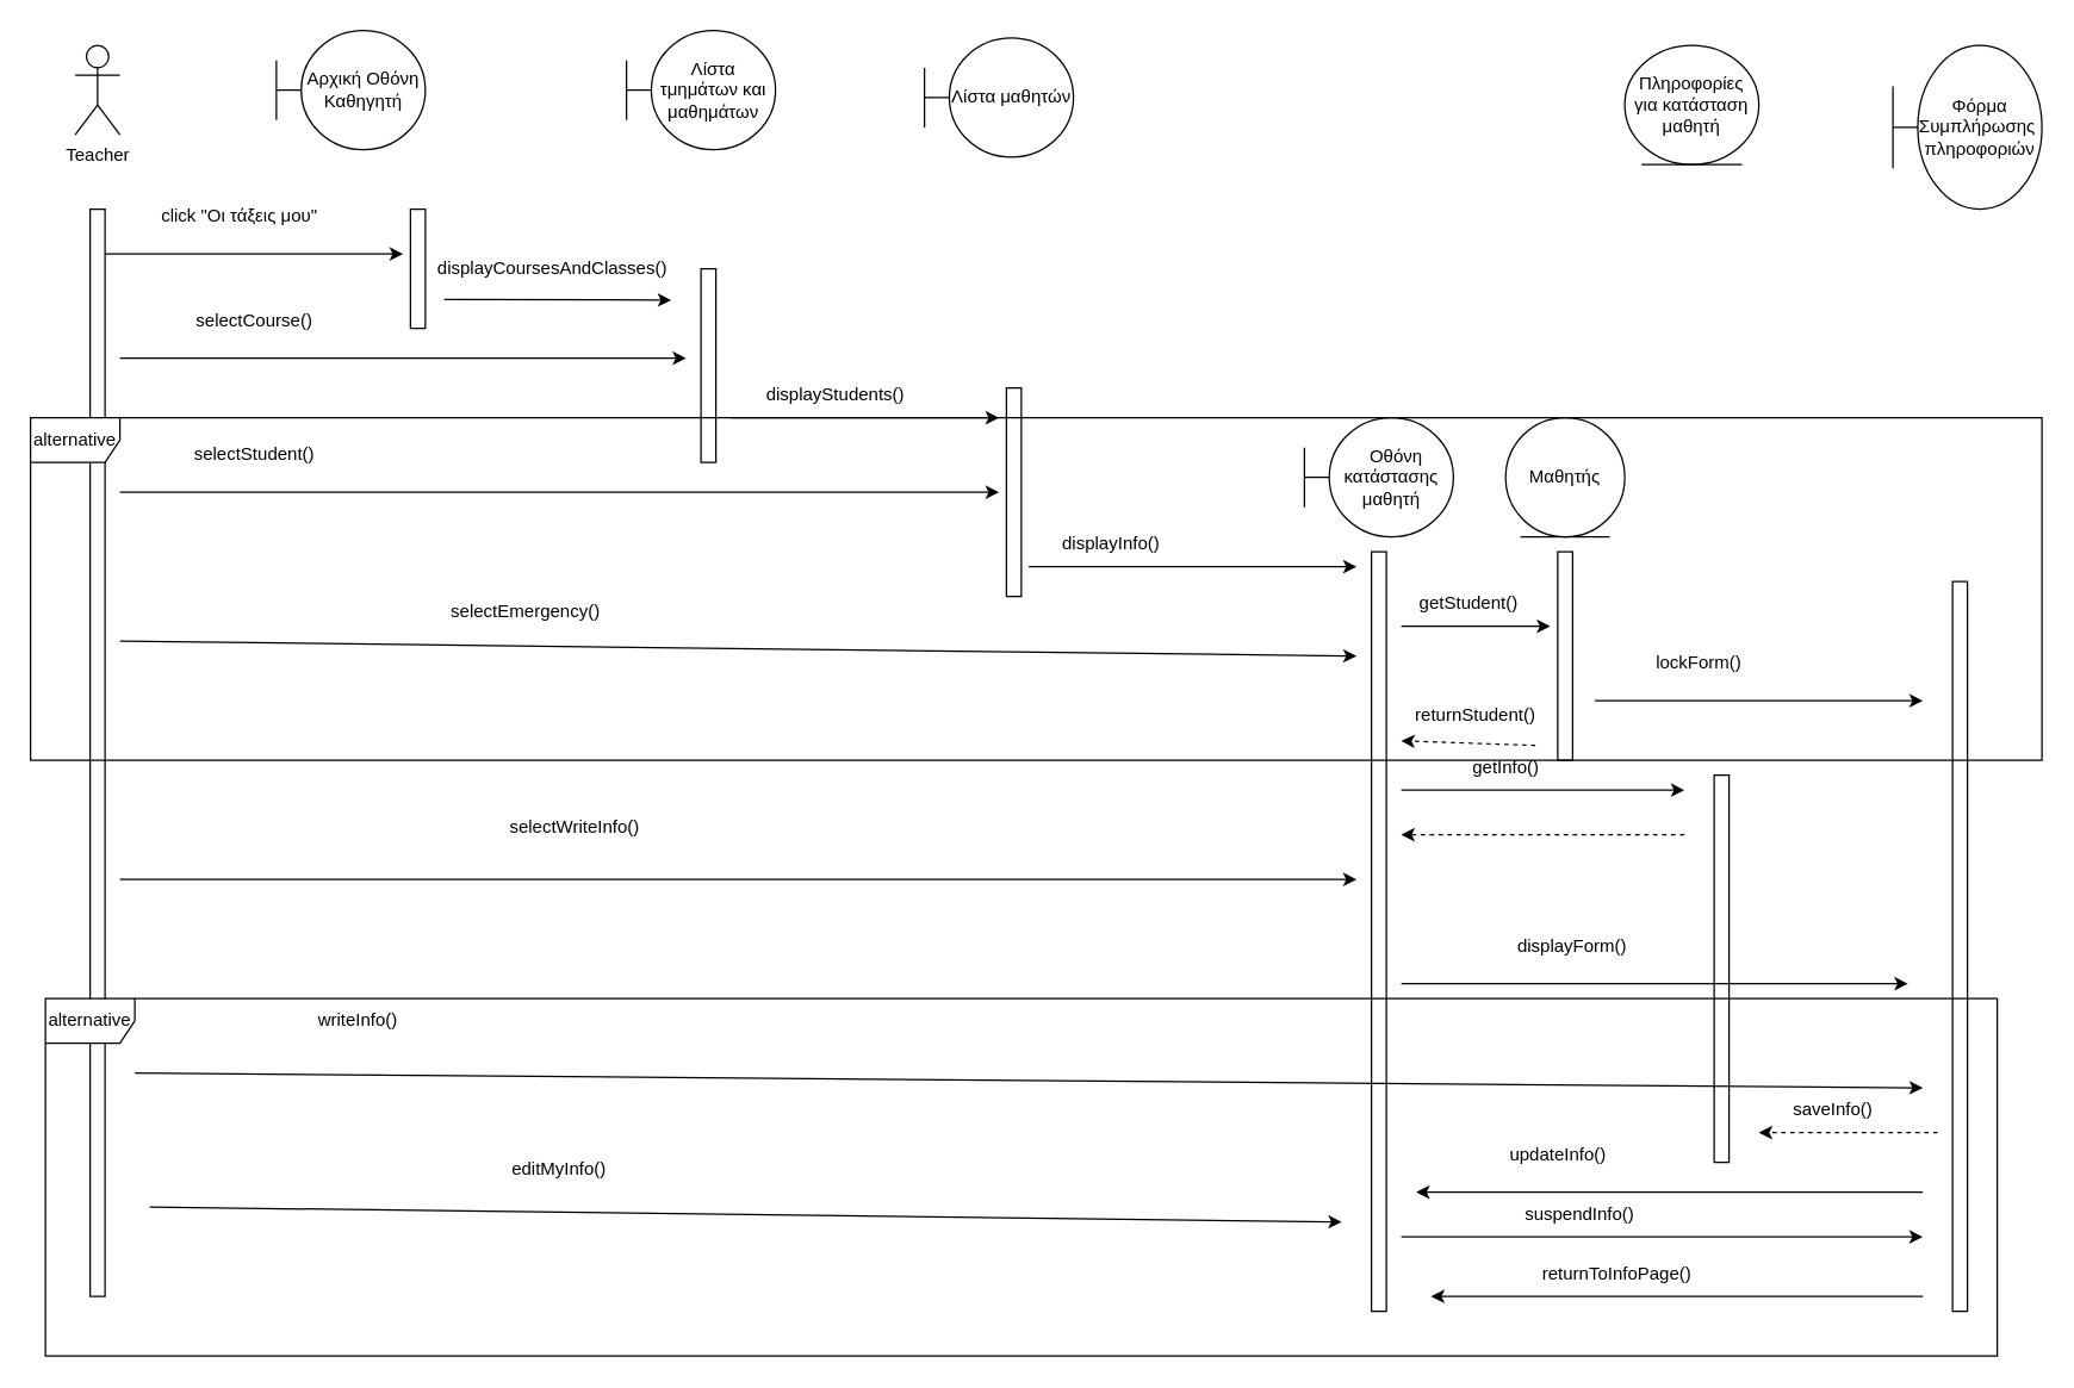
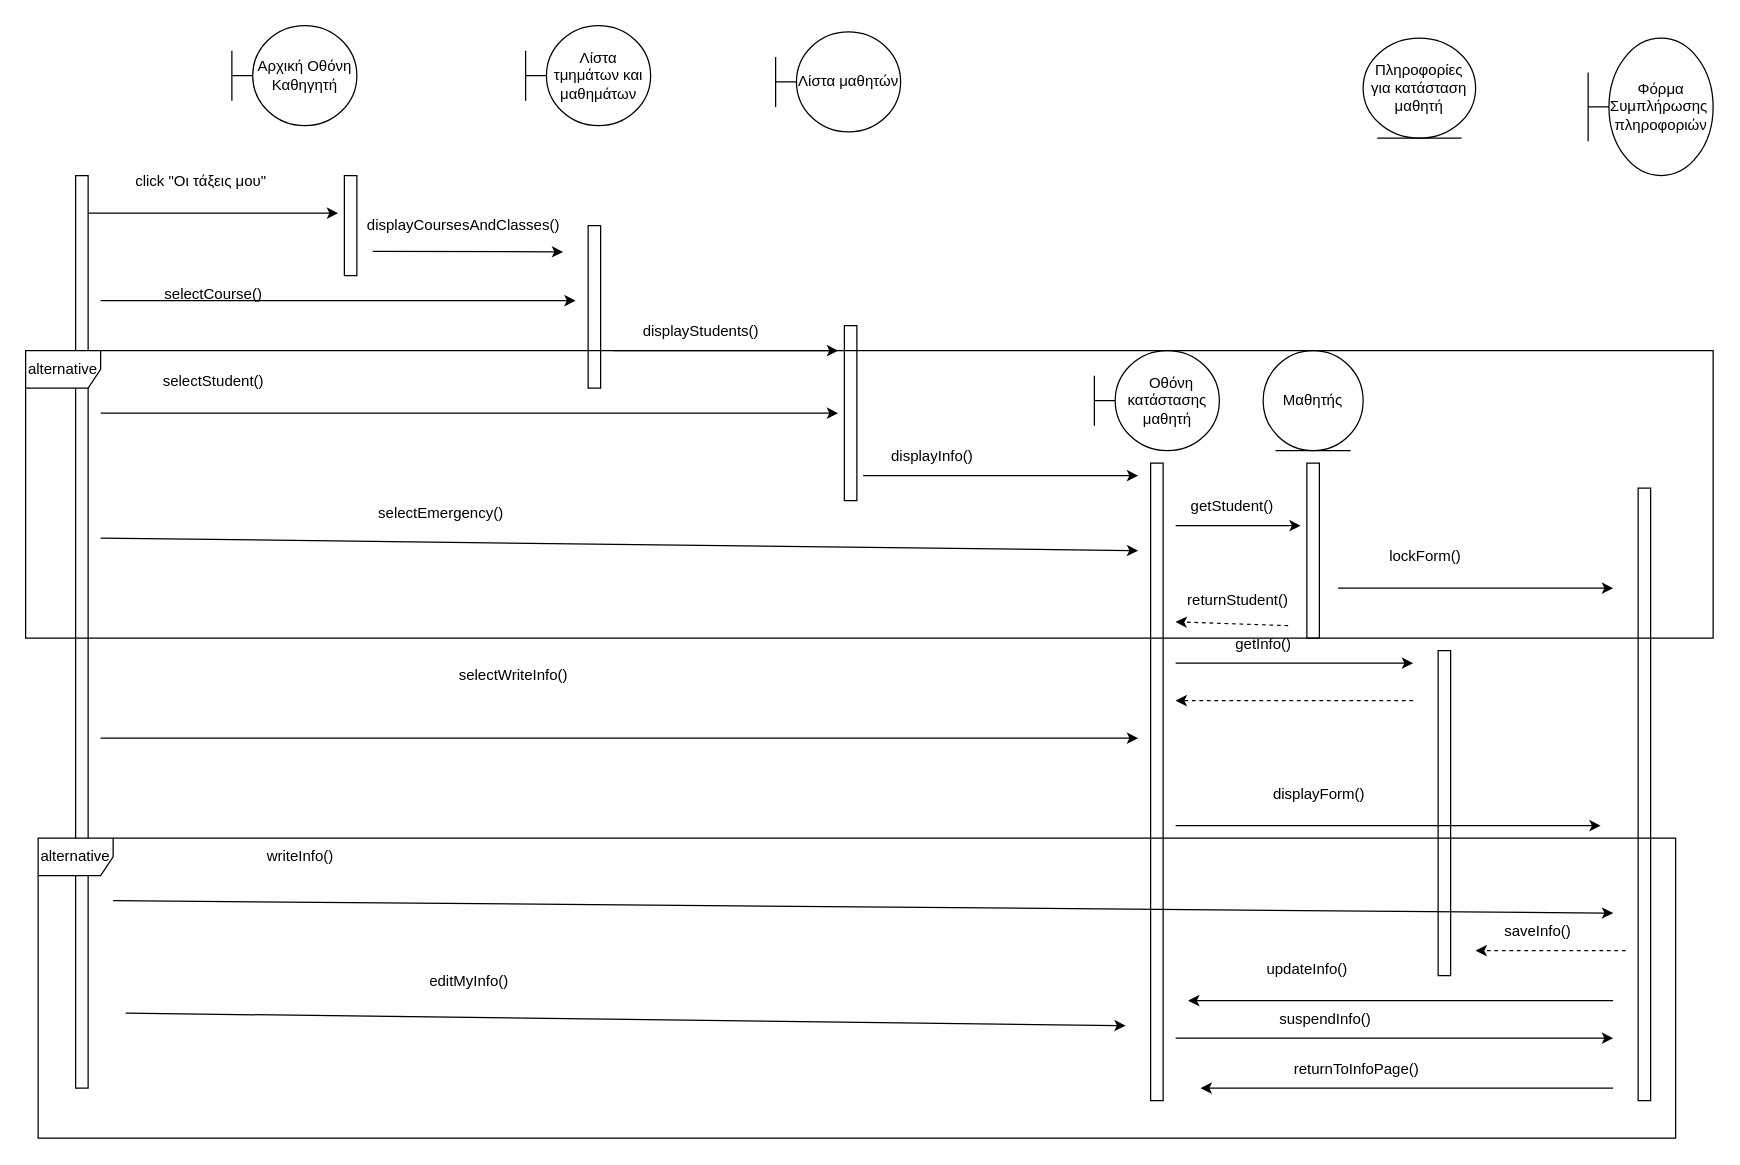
- <mxCell id="5" value="Teacher" style="shape=umlActor;verticalLabelPosition=bottom;verticalAlign=top;html=1;outlineConnect=0;" vertex="1" parent="1"><mxGeometry x="50" y="30" width="30" height="60" as="geometry" /></mxCell>
- <mxCell id="14" value="selectCourse()" style="text;html=1;align=center;verticalAlign=middle;resizable=0;points=[];autosize=1;strokeColor=none;fillColor=none;" vertex="1" parent="1"><mxGeometry x="120" y="200" width="100" height="30" as="geometry" /></mxCell>
+ <mxCell id="14" value="selectCourse()" style="text;html=1;align=center;verticalAlign=middle;resizable=0;points=[];autosize=1;strokeColor=none;fillColor=none;" vertex="1" parent="1"><mxGeometry x="120" y="220" width="100" height="30" as="geometry" /></mxCell>
- <mxCell id="37" value="selectWriteInfo()" style="text;html=1;align=center;verticalAlign=middle;resizable=0;points=[];autosize=1;strokeColor=none;fillColor=none;" vertex="1" parent="1"><mxGeometry x="330" y="540" width="110" height="30" as="geometry" /></mxCell>
+ <mxCell id="37" value="selectWriteInfo()" style="text;html=1;align=center;verticalAlign=middle;resizable=0;points=[];autosize=1;strokeColor=none;fillColor=none;" vertex="1" parent="1"><mxGeometry x="355" y="525" width="110" height="30" as="geometry" /></mxCell>
